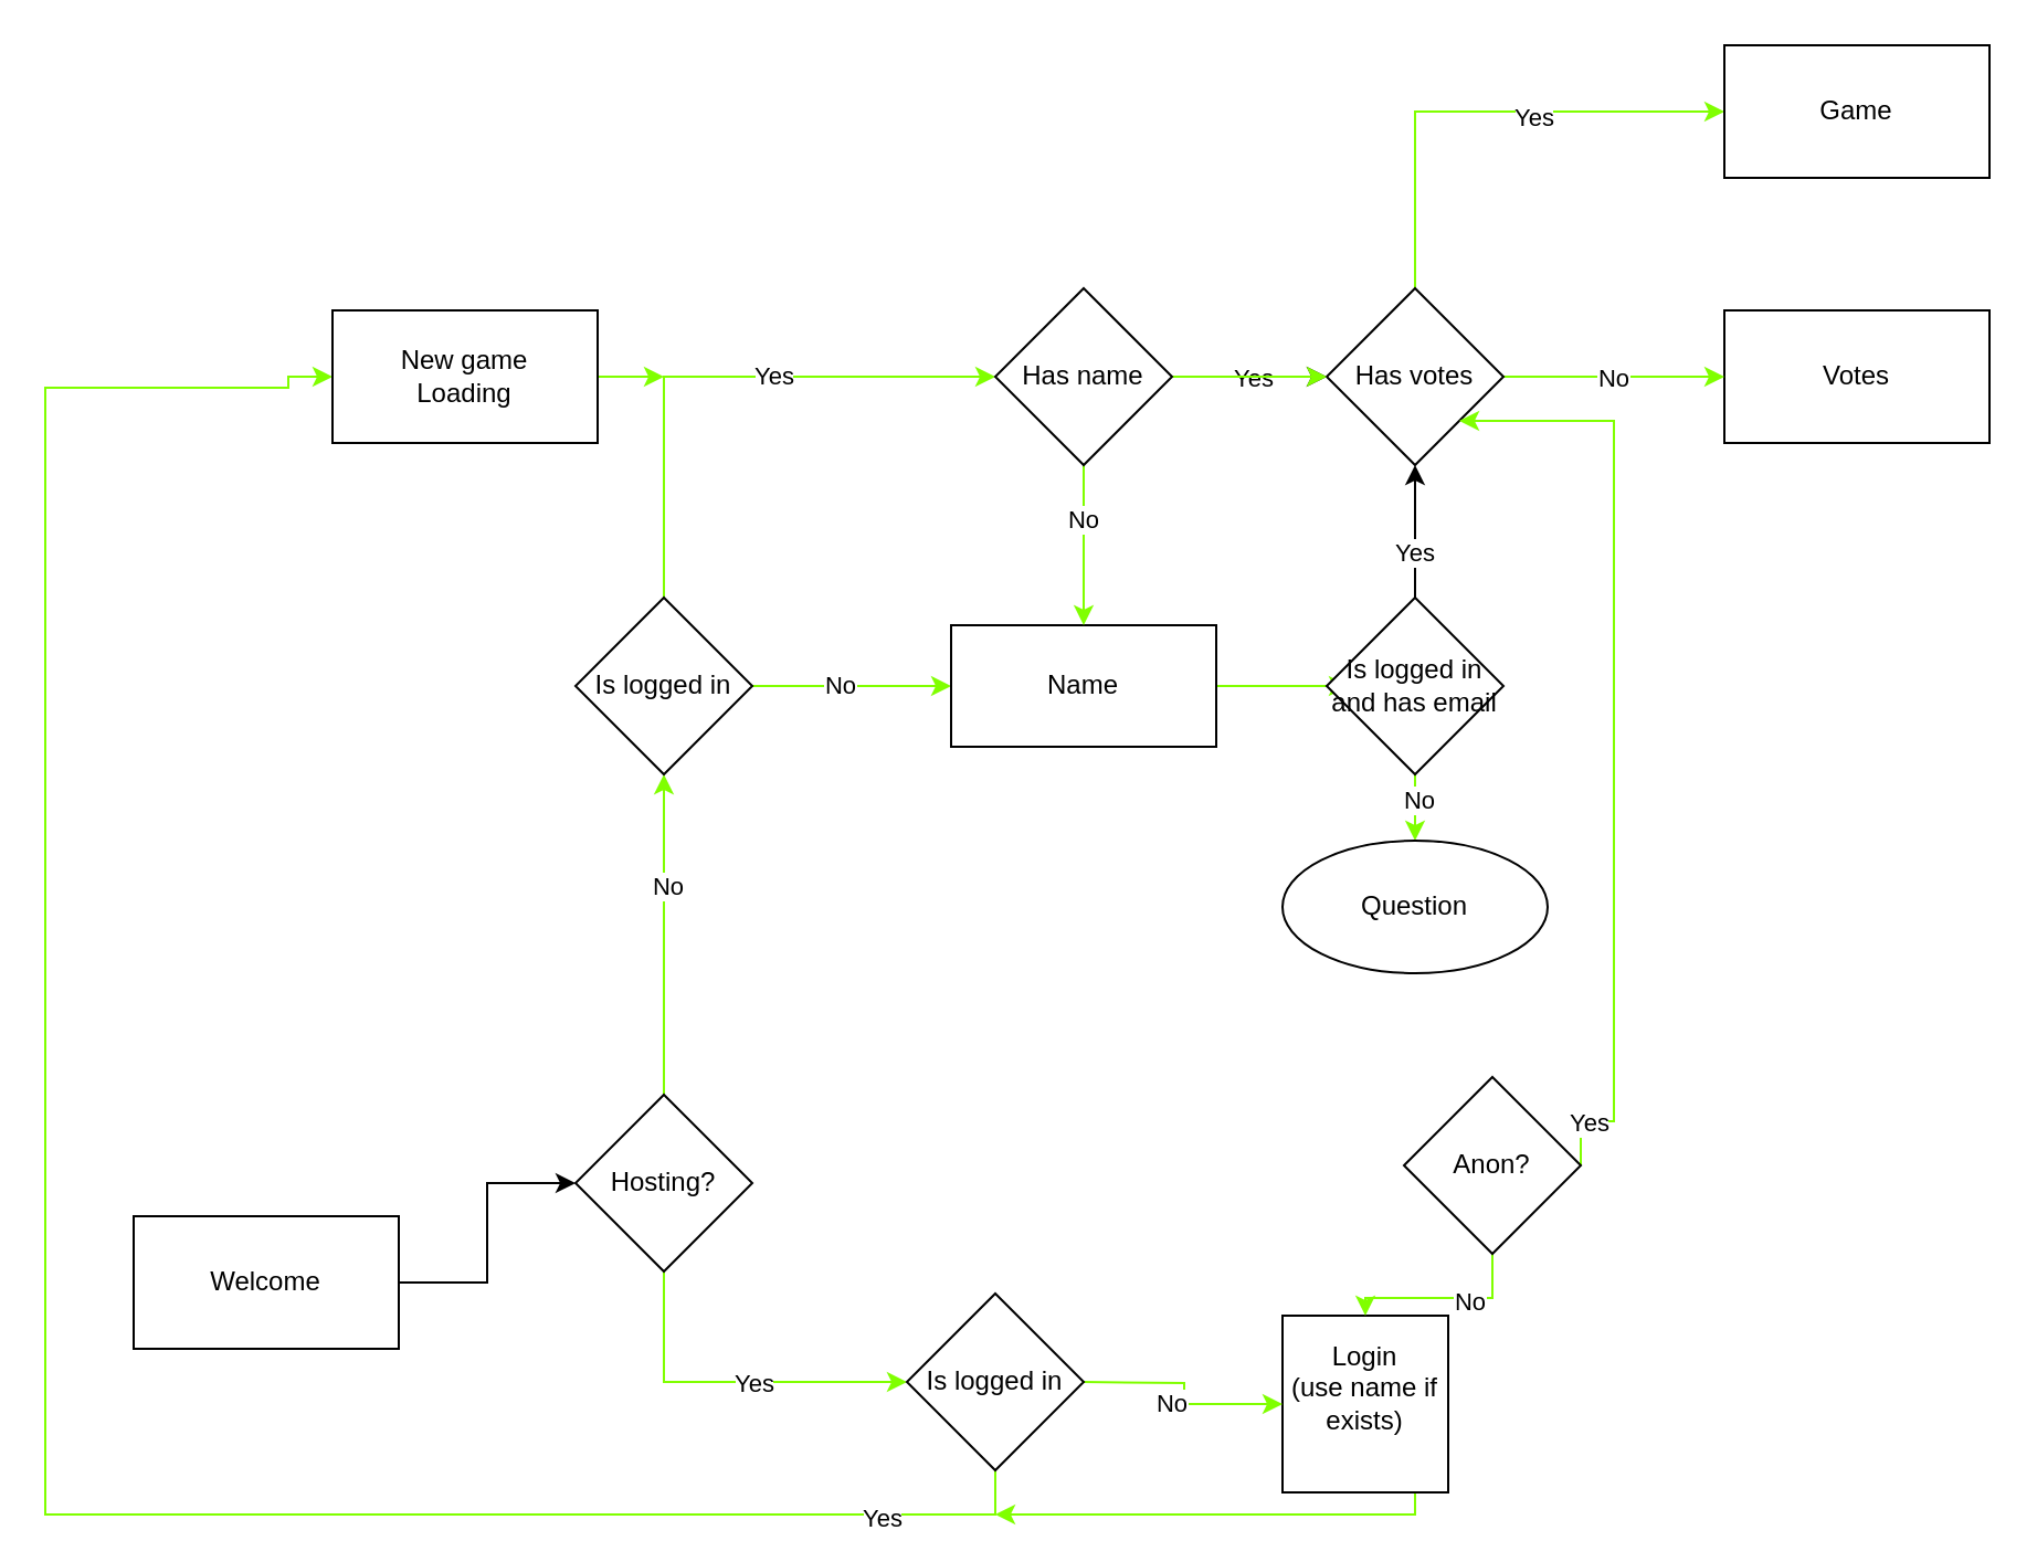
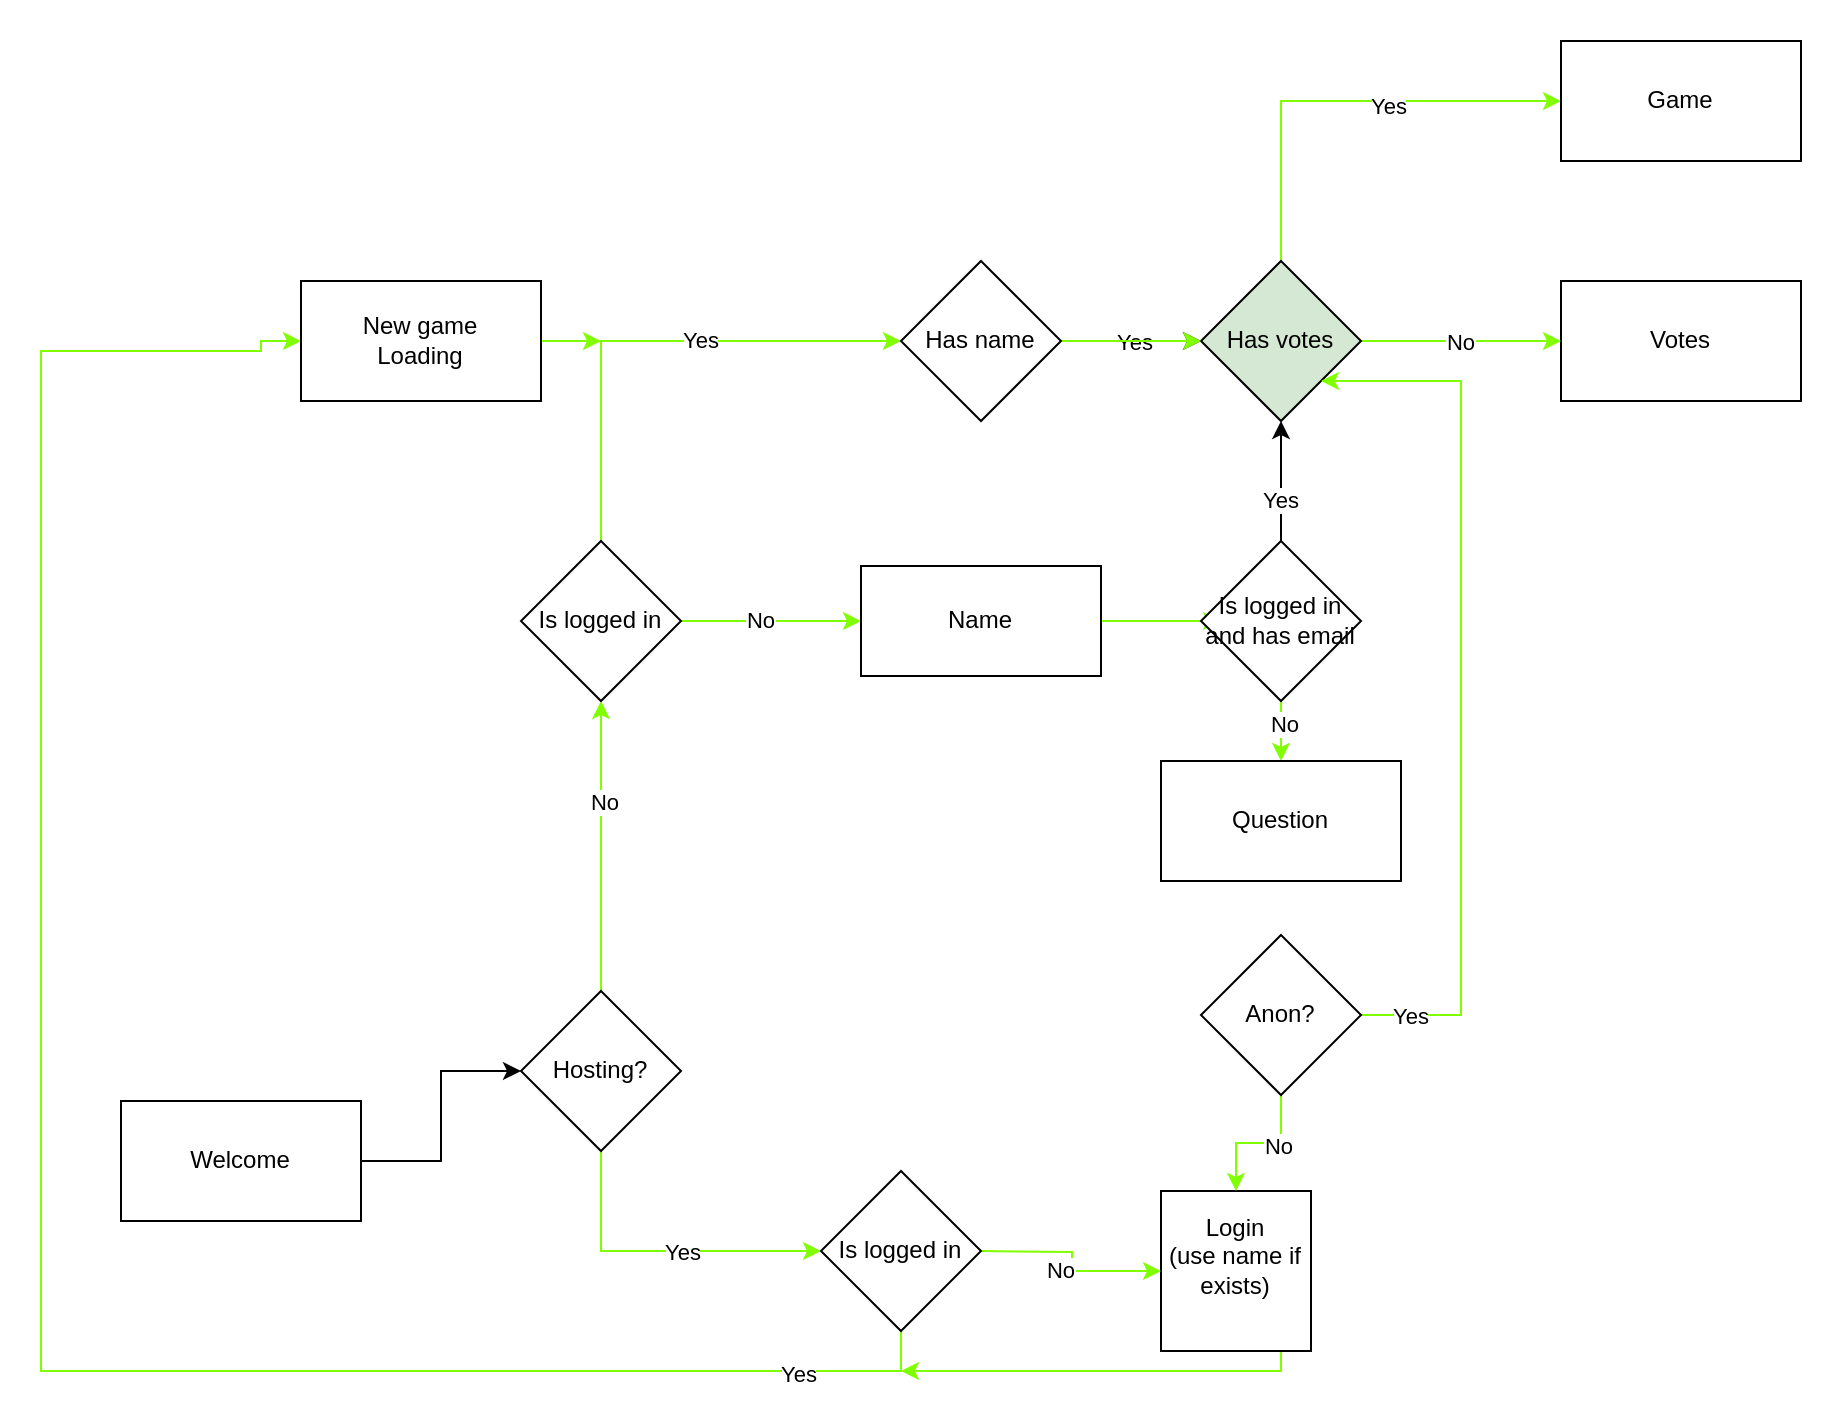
- <mxCell id="28" value="Has votes" style="rhombus;whiteSpace=wrap;html=1;" parent="1" vertex="1"><mxGeometry x="600" y="130" width="80" height="80" as="geometry" /></mxCell>
+ <mxCell id="28" value="Has votes" style="rhombus;whiteSpace=wrap;html=1;fillColor=#d5e8d4;" parent="1" vertex="1"><mxGeometry x="600" y="130" width="80" height="80" as="geometry" /></mxCell>
- <mxCell id="30" style="edgeStyle=orthogonalEdgeStyle;rounded=0;orthogonalLoop=1;jettySize=auto;html=1;exitX=0.5;exitY=1;exitDx=0;exitDy=0;strokeColor=#80FF00;" parent="1" source="35" target="22" edge="1"><mxGeometry relative="1" as="geometry" /></mxCell>
- <mxCell id="31" value="No" style="edgeLabel;html=1;align=center;verticalAlign=middle;resizable=0;points=[];" parent="30" vertex="1" connectable="0"><mxGeometry x="-0.326" y="-1" relative="1" as="geometry"><mxPoint as="offset" /></mxGeometry></mxCell>
- <mxCell id="41" value="Question" style="ellipse;whiteSpace=wrap;html=1;" parent="1" vertex="1"><mxGeometry x="580" y="380" width="120" height="60" as="geometry" /></mxCell>
+ <mxCell id="41" value="Question" style="rounded=0;whiteSpace=wrap;html=1;" parent="1" vertex="1"><mxGeometry x="580" y="380" width="120" height="60" as="geometry" /></mxCell>
- <mxCell id="46" value="Anon?" style="rhombus;whiteSpace=wrap;html=1;" parent="1" vertex="1"><mxGeometry x="635" y="487" width="80" height="80" as="geometry" /></mxCell>
+ <mxCell id="46" value="Anon?" style="rhombus;whiteSpace=wrap;html=1;" parent="1" vertex="1"><mxGeometry x="600" y="467" width="80" height="80" as="geometry" /></mxCell>
